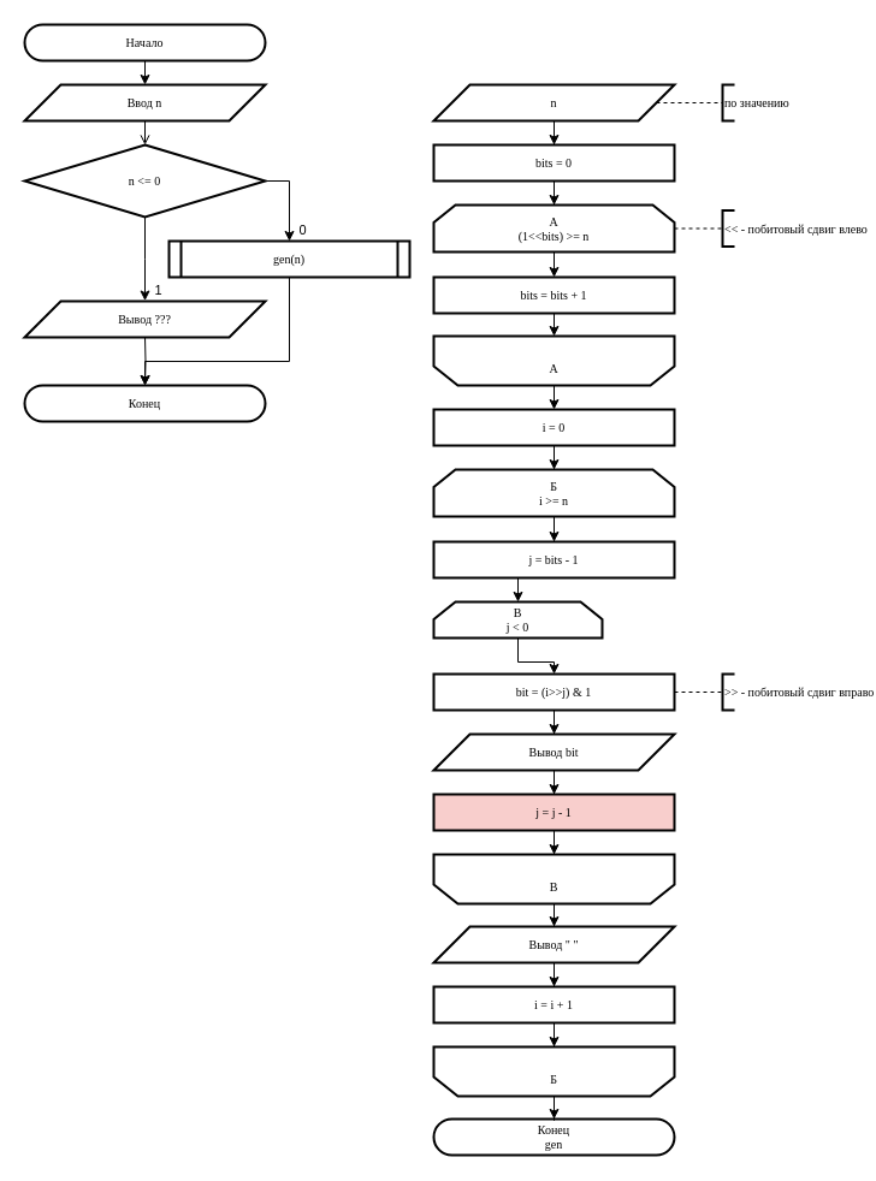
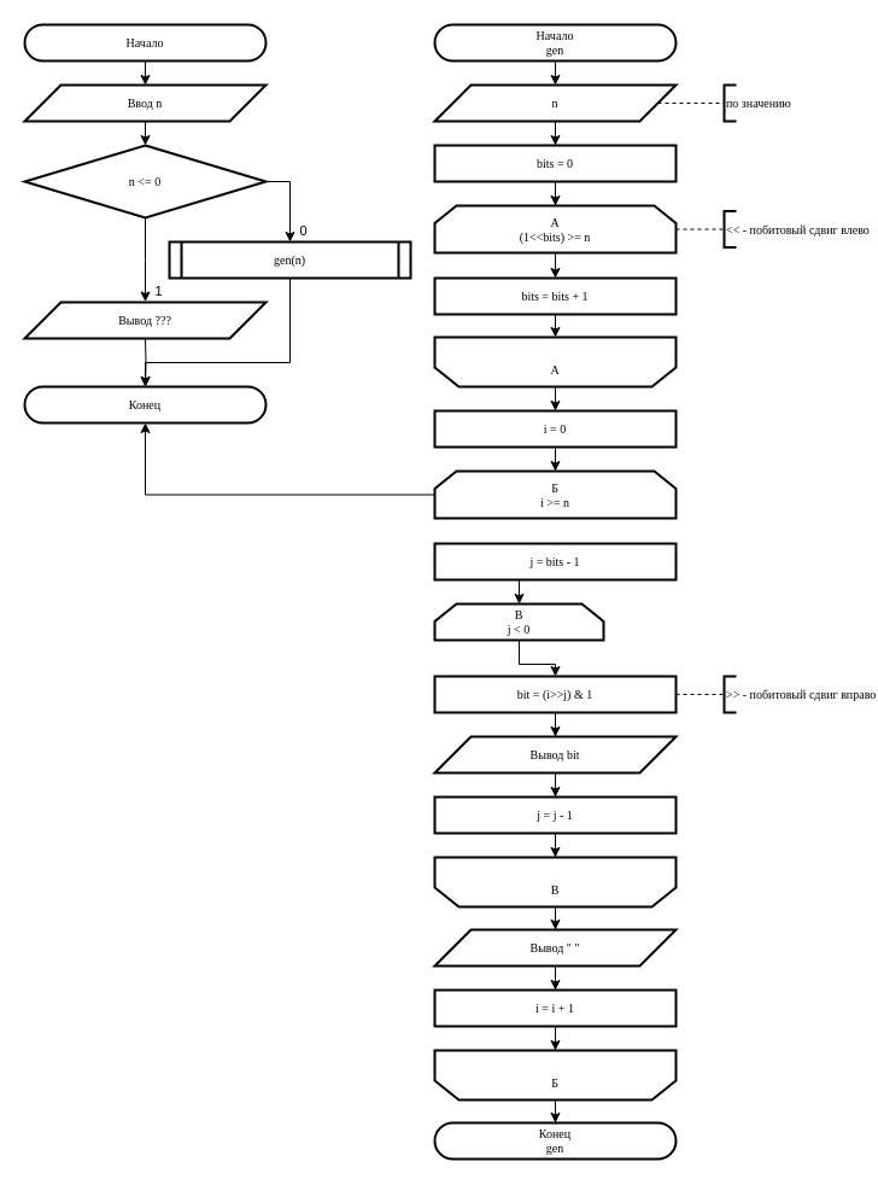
+ <mxCell id="17" value="Начало&lt;div&gt;gen&lt;/div&gt;" style="rounded=1;whiteSpace=wrap;html=1;arcSize=50;container=0;strokeWidth=2;fontFamily=JetBrains Mono;fontSize=10;" vertex="1" parent="1"><mxGeometry x="360" y="20" width="200" height="30" as="geometry" /></mxCell>
+ <mxCell id="16" style="edgeStyle=orthogonalEdgeStyle;rounded=0;orthogonalLoop=1;jettySize=auto;html=1;exitX=0.5;exitY=1;exitDx=0;exitDy=0;entryX=0.5;entryY=0;entryDx=0;entryDy=0;" edge="1" parent="1" source="17" target="20"><mxGeometry relative="1" as="geometry" /></mxCell>
- <mxCell id="5" style="edgeStyle=orthogonalEdgeStyle;rounded=0;orthogonalLoop=1;jettySize=auto;html=1;exitX=0.5;exitY=1;exitDx=0;exitDy=0;entryX=0.5;entryY=0;entryDx=0;entryDy=0;endArrow=open;" edge="1" parent="1" source="6" target="11"><mxGeometry relative="1" as="geometry" /></mxCell>
+ <mxCell id="5" style="edgeStyle=orthogonalEdgeStyle;rounded=0;orthogonalLoop=1;jettySize=auto;html=1;exitX=0.5;exitY=1;exitDx=0;exitDy=0;entryX=0.5;entryY=0;entryDx=0;entryDy=0;" edge="1" parent="1" source="6" target="11"><mxGeometry relative="1" as="geometry" /></mxCell>
- <mxCell id="45" value="" style="edgeStyle=orthogonalEdgeStyle;rounded=0;orthogonalLoop=1;jettySize=auto;html=1;" edge="1" parent="1" source="46" target="38"><mxGeometry relative="1" as="geometry" /></mxCell>
+ <mxCell id="45" value="" style="edgeStyle=orthogonalEdgeStyle;rounded=0;orthogonalLoop=1;jettySize=auto;html=1;" edge="1" parent="1" source="46" target="4"><mxGeometry relative="1" as="geometry" /></mxCell>
- <mxCell id="40" value="j = j - 1" style="rounded=0;whiteSpace=wrap;html=1;strokeWidth=2;fontFamily=JetBrains Mono;fontSize=10;fillColor=#f8cecc;" vertex="1" parent="1"><mxGeometry x="360" y="660" width="200" height="30" as="geometry" /></mxCell>
+ <mxCell id="40" value="j = j - 1" style="rounded=0;whiteSpace=wrap;html=1;strokeWidth=2;fontFamily=JetBrains Mono;fontSize=10;" vertex="1" parent="1"><mxGeometry x="360" y="660" width="200" height="30" as="geometry" /></mxCell>
